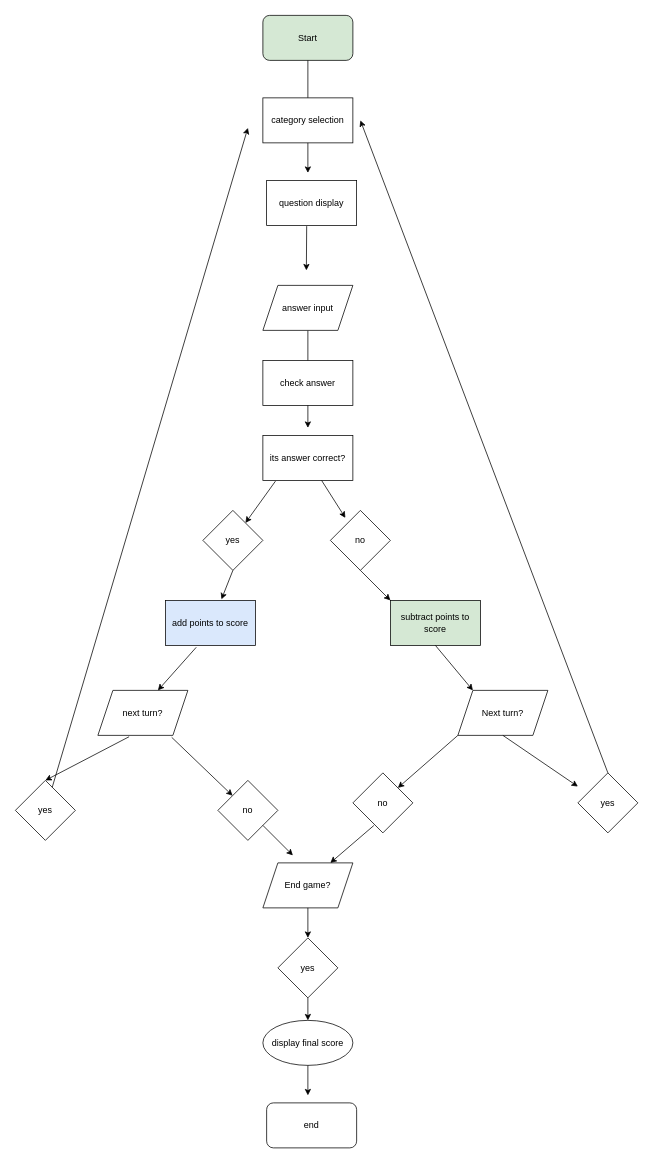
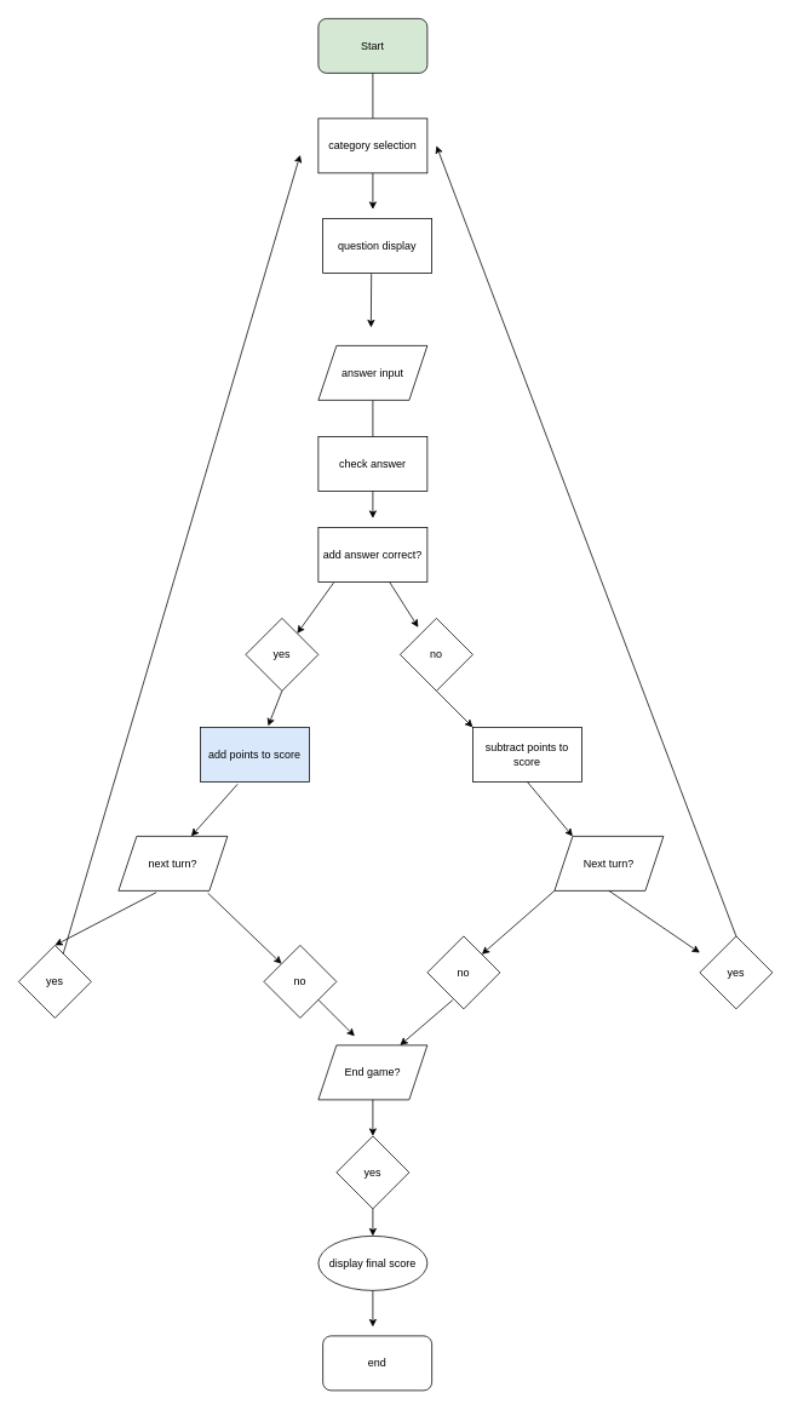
- <mxCell id="3" value="its answer correct?" style="rounded=0;whiteSpace=wrap;html=1;" vertex="1" parent="1"><mxGeometry x="350" y="580" width="120" height="60" as="geometry" /></mxCell>
+ <mxCell id="3" value="add answer correct?" style="rounded=0;whiteSpace=wrap;html=1;" vertex="1" parent="1"><mxGeometry x="350" y="580" width="120" height="60" as="geometry" /></mxCell>
- <mxCell id="7" value="subtract points to score" style="rounded=0;whiteSpace=wrap;html=1;fillColor=#d5e8d4;" vertex="1" parent="1"><mxGeometry x="520" y="800" width="120" height="60" as="geometry" /></mxCell>
+ <mxCell id="7" value="subtract points to score" style="rounded=0;whiteSpace=wrap;html=1;" vertex="1" parent="1"><mxGeometry x="520" y="800" width="120" height="60" as="geometry" /></mxCell>
